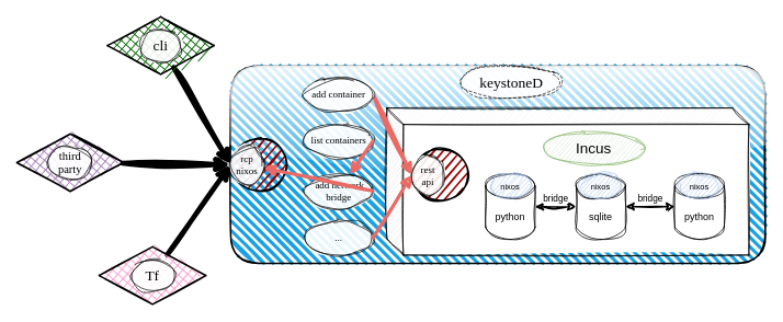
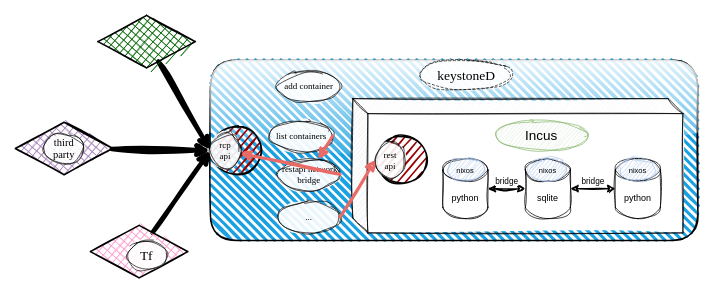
- <mxCell id="12" value="cli" style="ellipse;fontSize=18;html=1;whiteSpace=wrap;opacity=90;sketch=1;curveFitting=1;jiggle=2;fontFamily=Tahoma;" parent="10" vertex="1"><mxGeometry x="39.25" y="15" width="51.5" height="40" as="geometry" /></mxCell>
- <mxCell id="17" style="rounded=0;orthogonalLoop=1;jettySize=auto;html=1;entryX=0;entryY=0.5;entryDx=0;entryDy=0;sketch=1;curveFitting=1;jiggle=2;flowAnimation=0;exitX=1;exitY=0.5;exitDx=0;exitDy=0;strokeWidth=4;strokeColor=#EA6B66;" parent="1" source="18" target="16" edge="1"><mxGeometry relative="1" as="geometry" /></mxCell>
- <mxCell id="19" value="list containers" style="ellipse;fontSize=12;html=1;whiteSpace=wrap;opacity=90;sketch=1;curveFitting=1;jiggle=2;fontFamily=Tahoma;" parent="1" vertex="1"><mxGeometry x="370" y="150" width="83" height="42" as="geometry" /></mxCell>
+ <mxCell id="19" value="list containers" style="ellipse;fontSize=12;html=1;whiteSpace=wrap;opacity=90;sketch=1;curveFitting=1;jiggle=2;fontFamily=Tahoma;" parent="1" vertex="1"><mxGeometry x="360" y="160" width="83" height="42" as="geometry" /></mxCell>
- <mxCell id="9" value="&lt;font style=&quot;font-size: 12px;&quot;&gt;rcp&lt;br style=&quot;font-size: 12px;&quot;&gt;nixos&lt;/font&gt;" style="ellipse;fontSize=12;html=1;whiteSpace=wrap;opacity=90;sketch=1;curveFitting=1;jiggle=2;fontFamily=Tahoma;" parent="7" vertex="1"><mxGeometry y="7.97" width="40" height="49.06" as="geometry" /></mxCell>
+ <mxCell id="9" value="&lt;font style=&quot;font-size: 12px;&quot;&gt;rcp&lt;br style=&quot;font-size: 12px;&quot;&gt;api&lt;/font&gt;" style="ellipse;fontSize=12;html=1;whiteSpace=wrap;opacity=90;sketch=1;curveFitting=1;jiggle=2;fontFamily=Tahoma;" parent="7" vertex="1"><mxGeometry y="7.97" width="40" height="49.06" as="geometry" /></mxCell>
- <mxCell id="20" value="&amp;nbsp;add network bridge" style="ellipse;fontSize=12;html=1;whiteSpace=wrap;opacity=90;sketch=1;curveFitting=1;jiggle=2;fontFamily=Tahoma;" parent="1" vertex="1"><mxGeometry x="370" y="211" width="83" height="42" as="geometry" /></mxCell>
+ <mxCell id="20" value="&amp;nbsp;restapi network bridge" style="ellipse;fontSize=12;html=1;whiteSpace=wrap;opacity=90;sketch=1;curveFitting=1;jiggle=2;fontFamily=Tahoma;" parent="1" vertex="1"><mxGeometry x="370" y="211" width="83" height="42" as="geometry" /></mxCell>
- <mxCell id="38" value="Tf" style="ellipse;fontSize=18;html=1;whiteSpace=wrap;opacity=90;sketch=1;curveFitting=1;jiggle=2;fontFamily=Tahoma;" parent="1" vertex="1"><mxGeometry x="159.25" y="315" width="51.5" height="40" as="geometry" /></mxCell>
+ <mxCell id="38" value="Tf" style="ellipse;fontSize=18;html=1;whiteSpace=wrap;opacity=90;sketch=1;curveFitting=1;jiggle=2;fontFamily=Tahoma;" parent="1" vertex="1"><mxGeometry x="169.25" y="320" width="51.5" height="40" as="geometry" /></mxCell>
